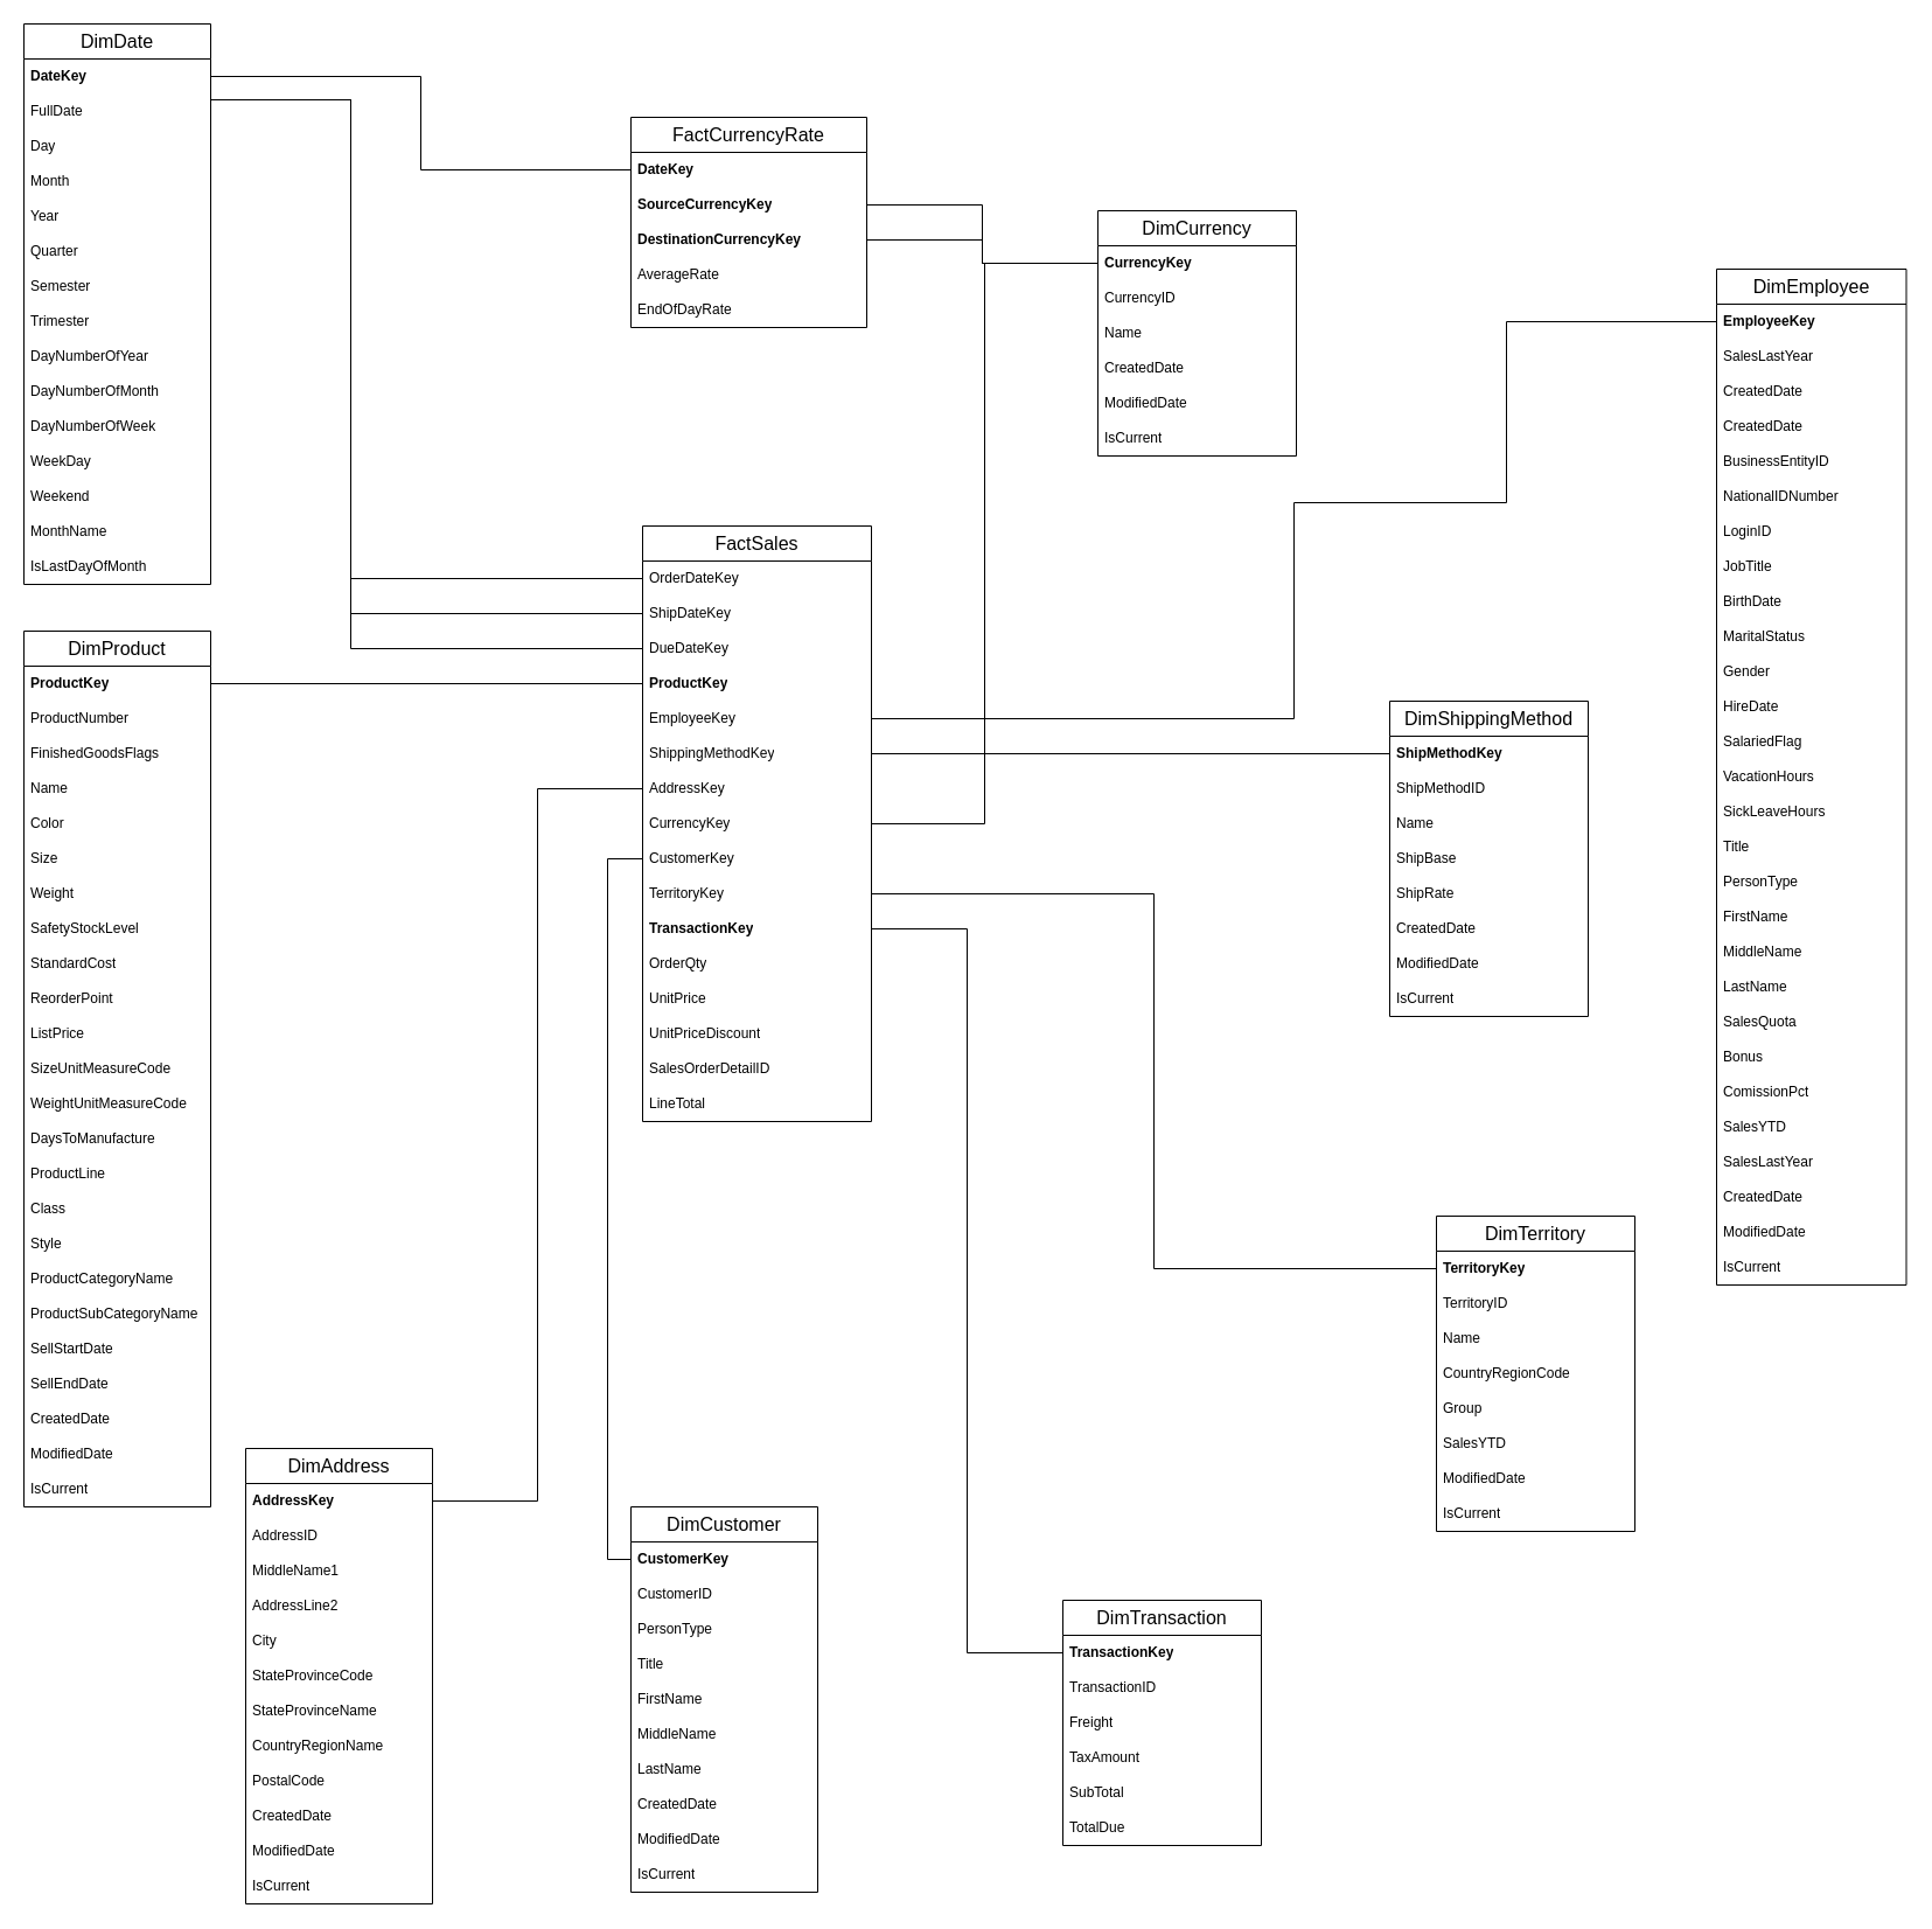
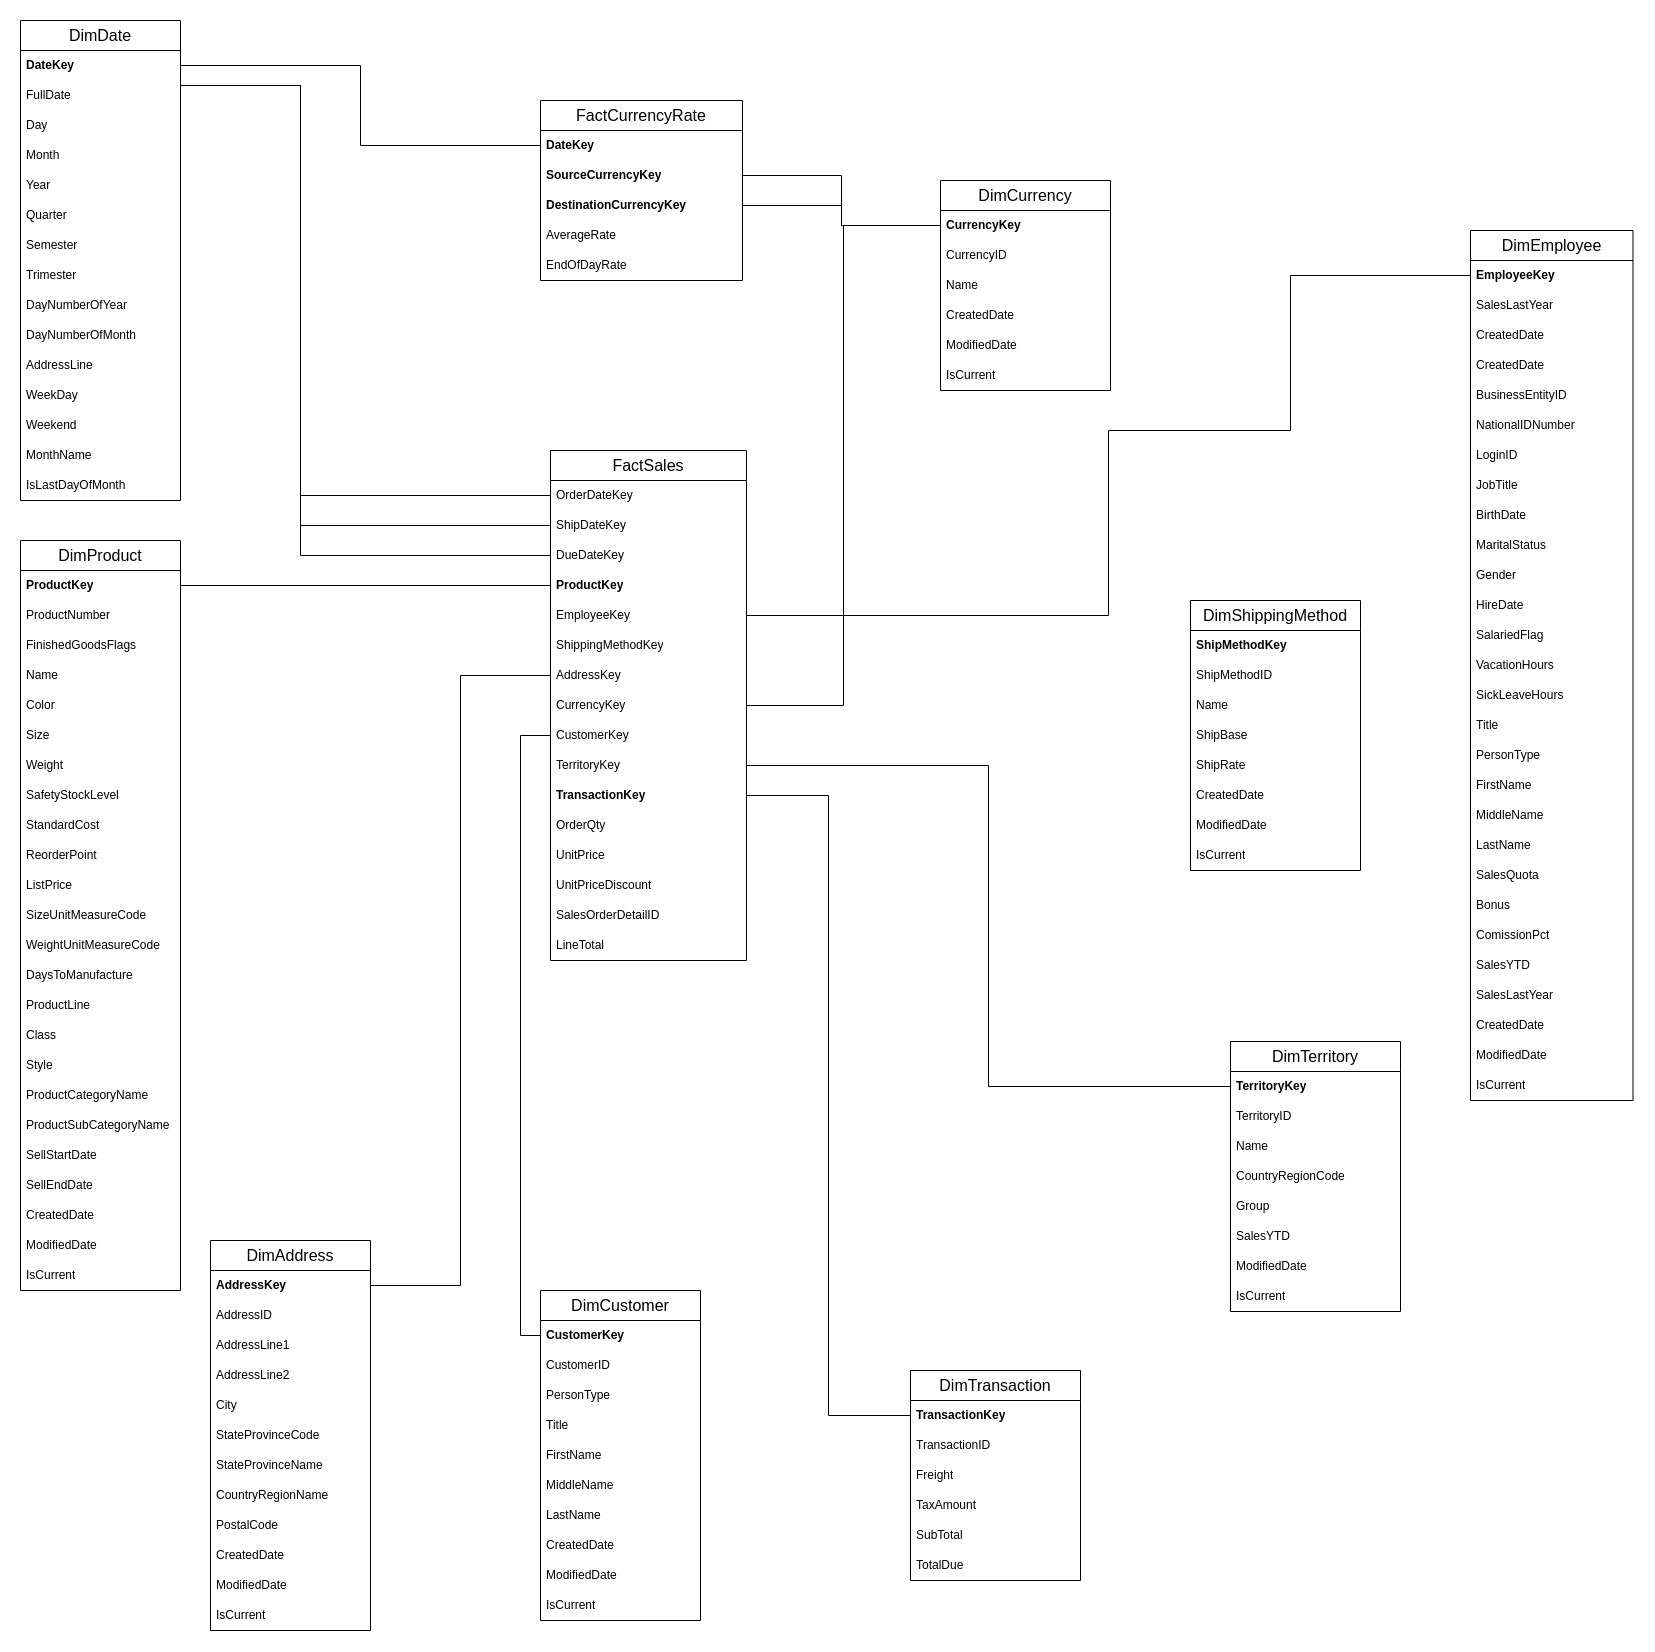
- <mxCell id="19" value="DayNumberOfWeek" style="text;strokeColor=none;fillColor=none;align=left;verticalAlign=middle;spacingLeft=4;spacingRight=4;overflow=hidden;points=[[0,0.5],[1,0.5]];portConstraint=eastwest;rotatable=0;whiteSpace=wrap;html=1;" parent="8" vertex="1"><mxGeometry y="330" width="160" height="30" as="geometry" /></mxCell>
+ <mxCell id="19" value="AddressLine" style="text;strokeColor=none;fillColor=none;align=left;verticalAlign=middle;spacingLeft=4;spacingRight=4;overflow=hidden;points=[[0,0.5],[1,0.5]];portConstraint=eastwest;rotatable=0;whiteSpace=wrap;html=1;" parent="8" vertex="1"><mxGeometry y="330" width="160" height="30" as="geometry" /></mxCell>
- <mxCell id="154" style="edgeStyle=orthogonalEdgeStyle;rounded=0;orthogonalLoop=1;jettySize=auto;html=1;exitX=0;exitY=0.5;exitDx=0;exitDy=0;entryX=1;entryY=0.5;entryDx=0;entryDy=0;endArrow=none;endFill=0;" parent="1" source="143" target="131" edge="1"><mxGeometry relative="1" as="geometry" /></mxCell>
- <mxCell id="115" value="MiddleName1" style="text;strokeColor=none;fillColor=none;align=left;verticalAlign=middle;spacingLeft=4;spacingRight=4;overflow=hidden;points=[[0,0.5],[1,0.5]];portConstraint=eastwest;rotatable=0;whiteSpace=wrap;html=1;" parent="112" vertex="1"><mxGeometry y="90" width="160" height="30" as="geometry" /></mxCell>
+ <mxCell id="115" value="AddressLine1" style="text;strokeColor=none;fillColor=none;align=left;verticalAlign=middle;spacingLeft=4;spacingRight=4;overflow=hidden;points=[[0,0.5],[1,0.5]];portConstraint=eastwest;rotatable=0;whiteSpace=wrap;html=1;" parent="112" vertex="1"><mxGeometry y="90" width="160" height="30" as="geometry" /></mxCell>
